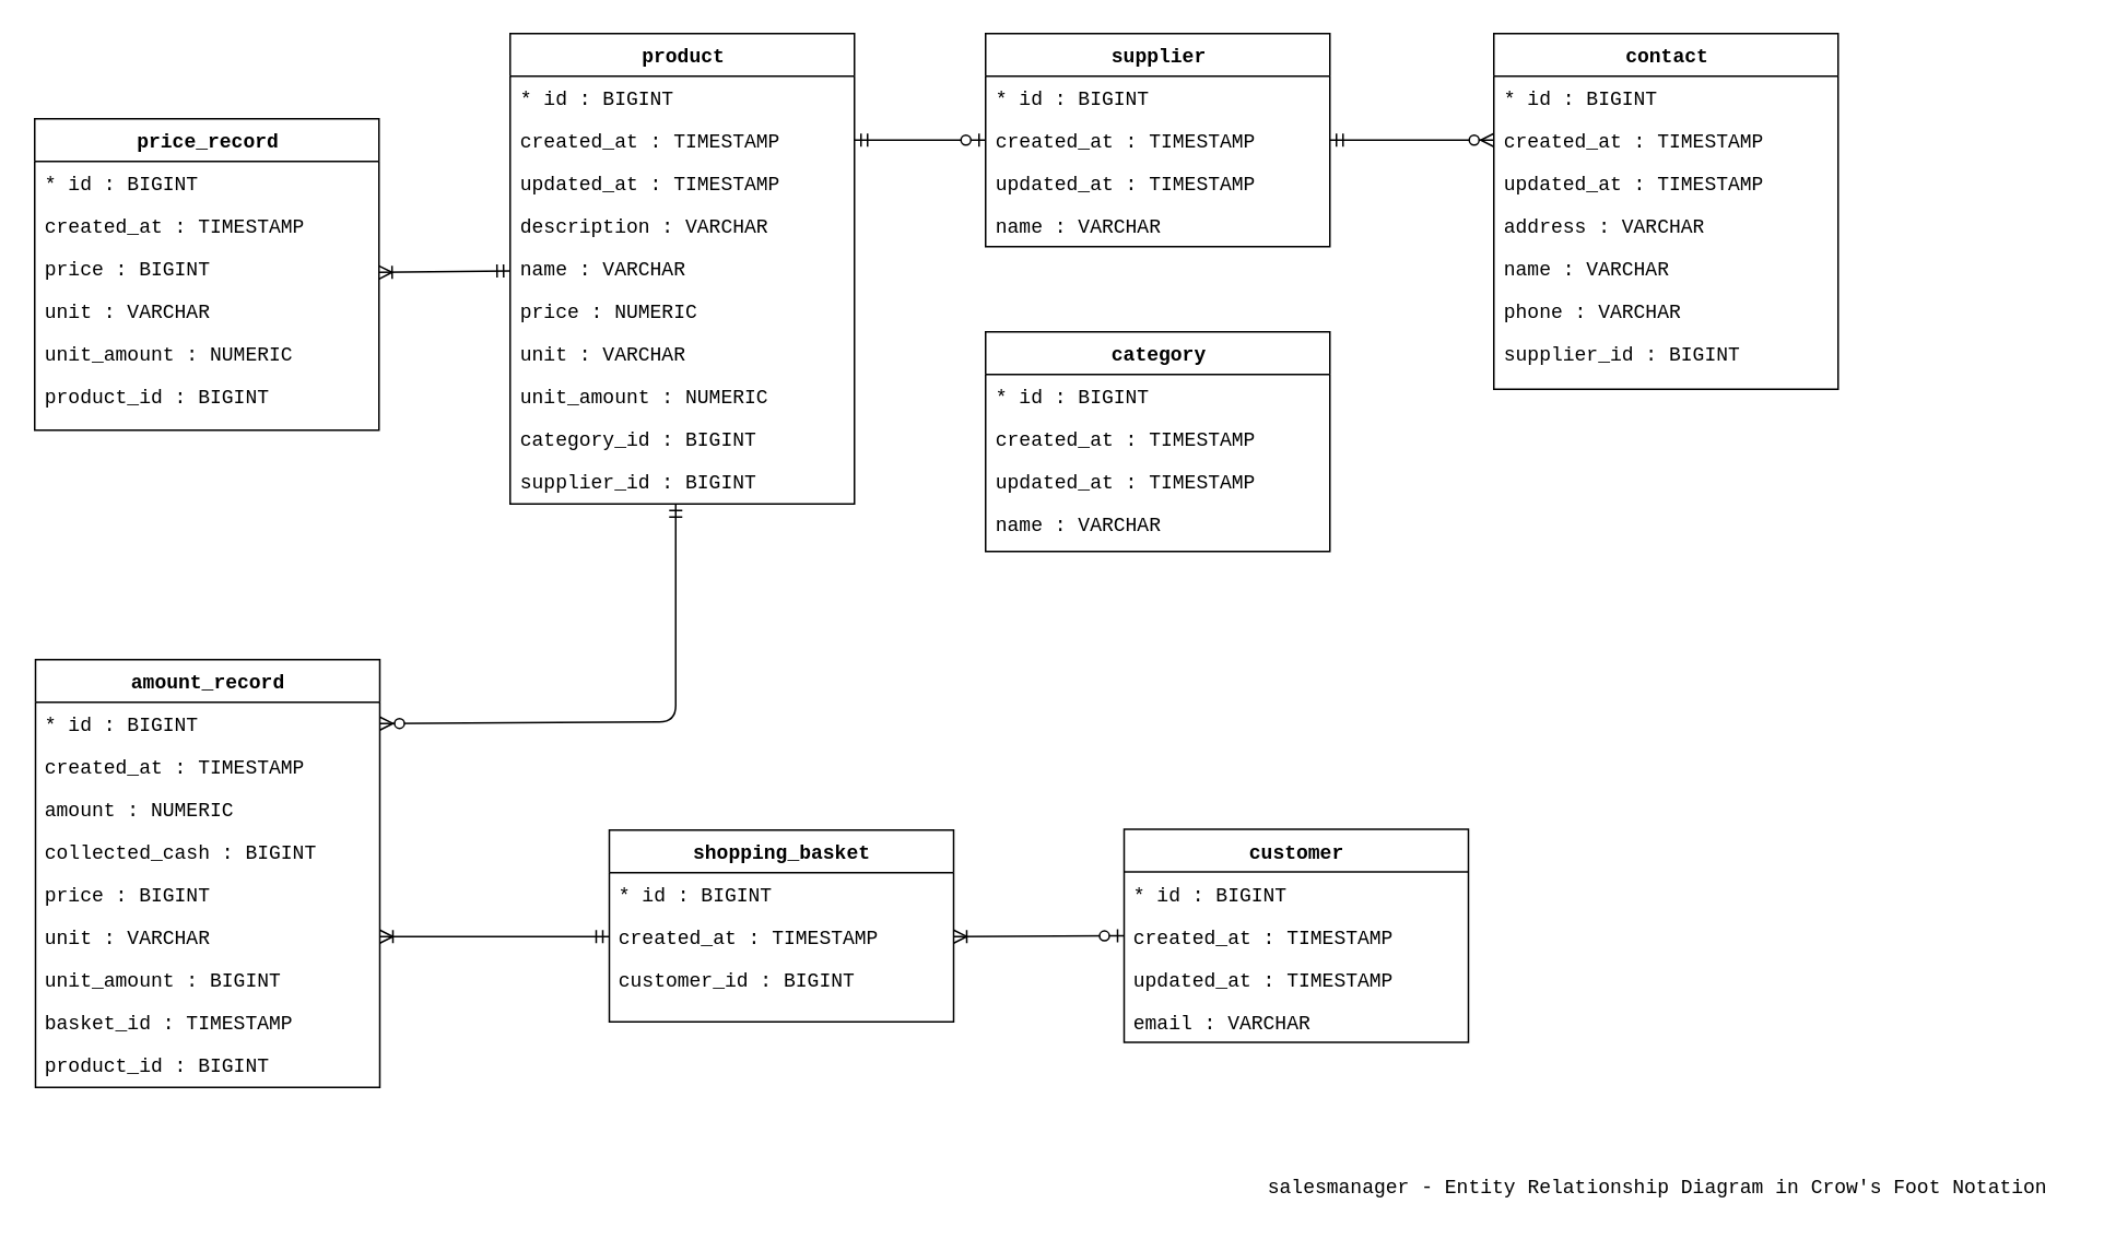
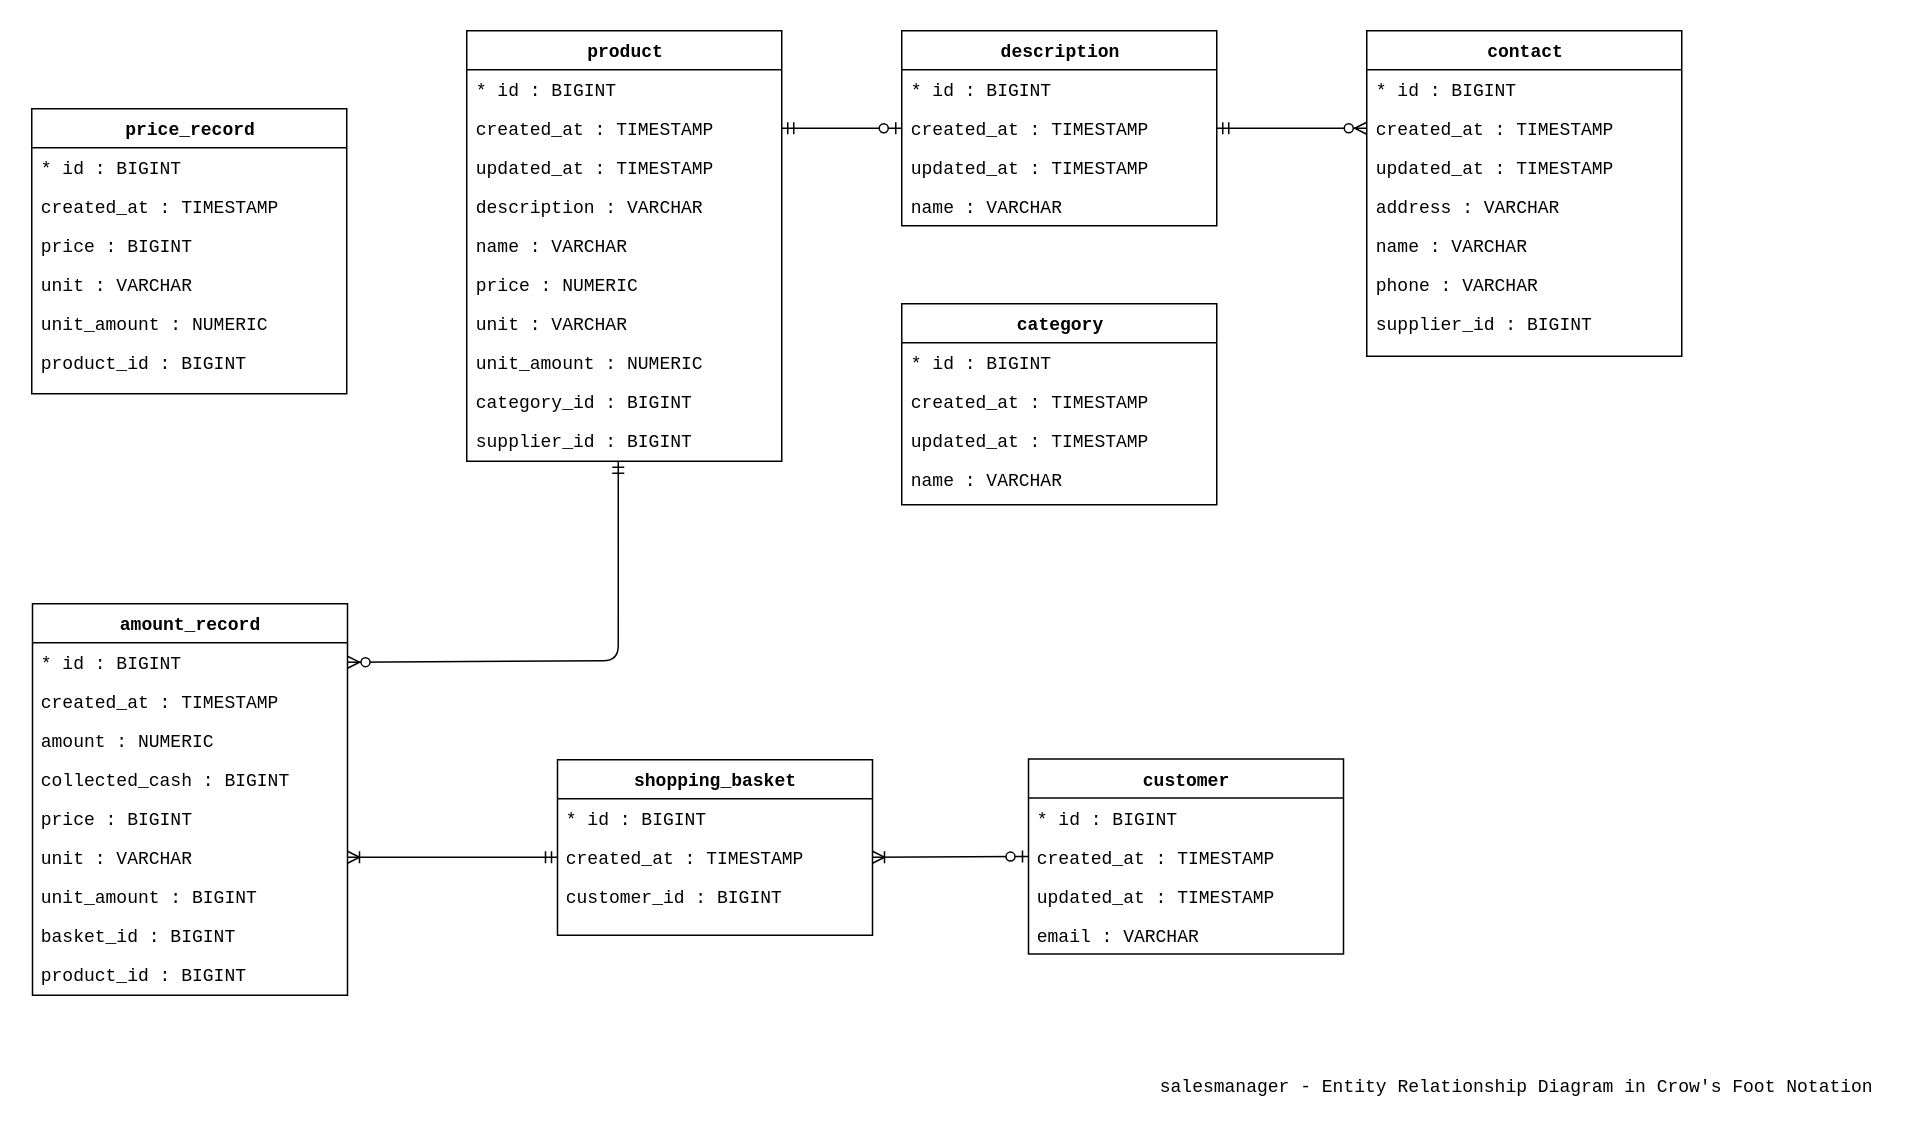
- <mxCell id="41" value="&lt;font face=&quot;Courier New&quot;&gt;supplier&lt;/font&gt;&lt;br&gt;" style="swimlane;html=1;fontStyle=1;align=center;verticalAlign=top;childLayout=stackLayout;horizontal=1;startSize=26;horizontalStack=0;resizeParent=1;resizeLast=0;collapsible=1;marginBottom=0;swimlaneFillColor=#ffffff;rounded=0;shadow=0;comic=0;labelBackgroundColor=none;strokeColor=#000000;strokeWidth=1;fillColor=none;fontFamily=Verdana;fontSize=12;fontColor=#000000;" parent="1" vertex="1"><mxGeometry x="600.5" y="20" width="210" height="130" as="geometry" /></mxCell>
+ <mxCell id="41" value="&lt;font face=&quot;Courier New&quot;&gt;description&lt;/font&gt;&lt;br&gt;" style="swimlane;html=1;fontStyle=1;align=center;verticalAlign=top;childLayout=stackLayout;horizontal=1;startSize=26;horizontalStack=0;resizeParent=1;resizeLast=0;collapsible=1;marginBottom=0;swimlaneFillColor=#ffffff;rounded=0;shadow=0;comic=0;labelBackgroundColor=none;strokeColor=#000000;strokeWidth=1;fillColor=none;fontFamily=Verdana;fontSize=12;fontColor=#000000;" parent="1" vertex="1"><mxGeometry x="600.5" y="20" width="210" height="130" as="geometry" /></mxCell>
- <mxCell id="22" value="" style="edgeStyle=none;rounded=0;orthogonalLoop=1;jettySize=auto;html=1;startArrow=ERmandOne;startFill=0;endArrow=ERoneToMany;endFill=0;" parent="1" source="23" target="34" edge="1"><mxGeometry relative="1" as="geometry" /></mxCell>
- <mxCell id="10" value="&lt;font face=&quot;Courier New&quot;&gt;basket_id : TIMESTAMP&lt;/font&gt;" style="text;html=1;strokeColor=none;fillColor=none;align=left;verticalAlign=top;spacingLeft=4;spacingRight=4;whiteSpace=wrap;overflow=hidden;rotatable=0;points=[[0,0.5],[1,0.5]];portConstraint=eastwest;" vertex="1" parent="2"><mxGeometry y="208" width="210" height="26" as="geometry" /></mxCell>
+ <mxCell id="10" value="&lt;font face=&quot;Courier New&quot;&gt;basket_id : BIGINT&lt;/font&gt;" style="text;html=1;strokeColor=none;fillColor=none;align=left;verticalAlign=top;spacingLeft=4;spacingRight=4;whiteSpace=wrap;overflow=hidden;rotatable=0;points=[[0,0.5],[1,0.5]];portConstraint=eastwest;" vertex="1" parent="2"><mxGeometry y="208" width="210" height="26" as="geometry" /></mxCell>
